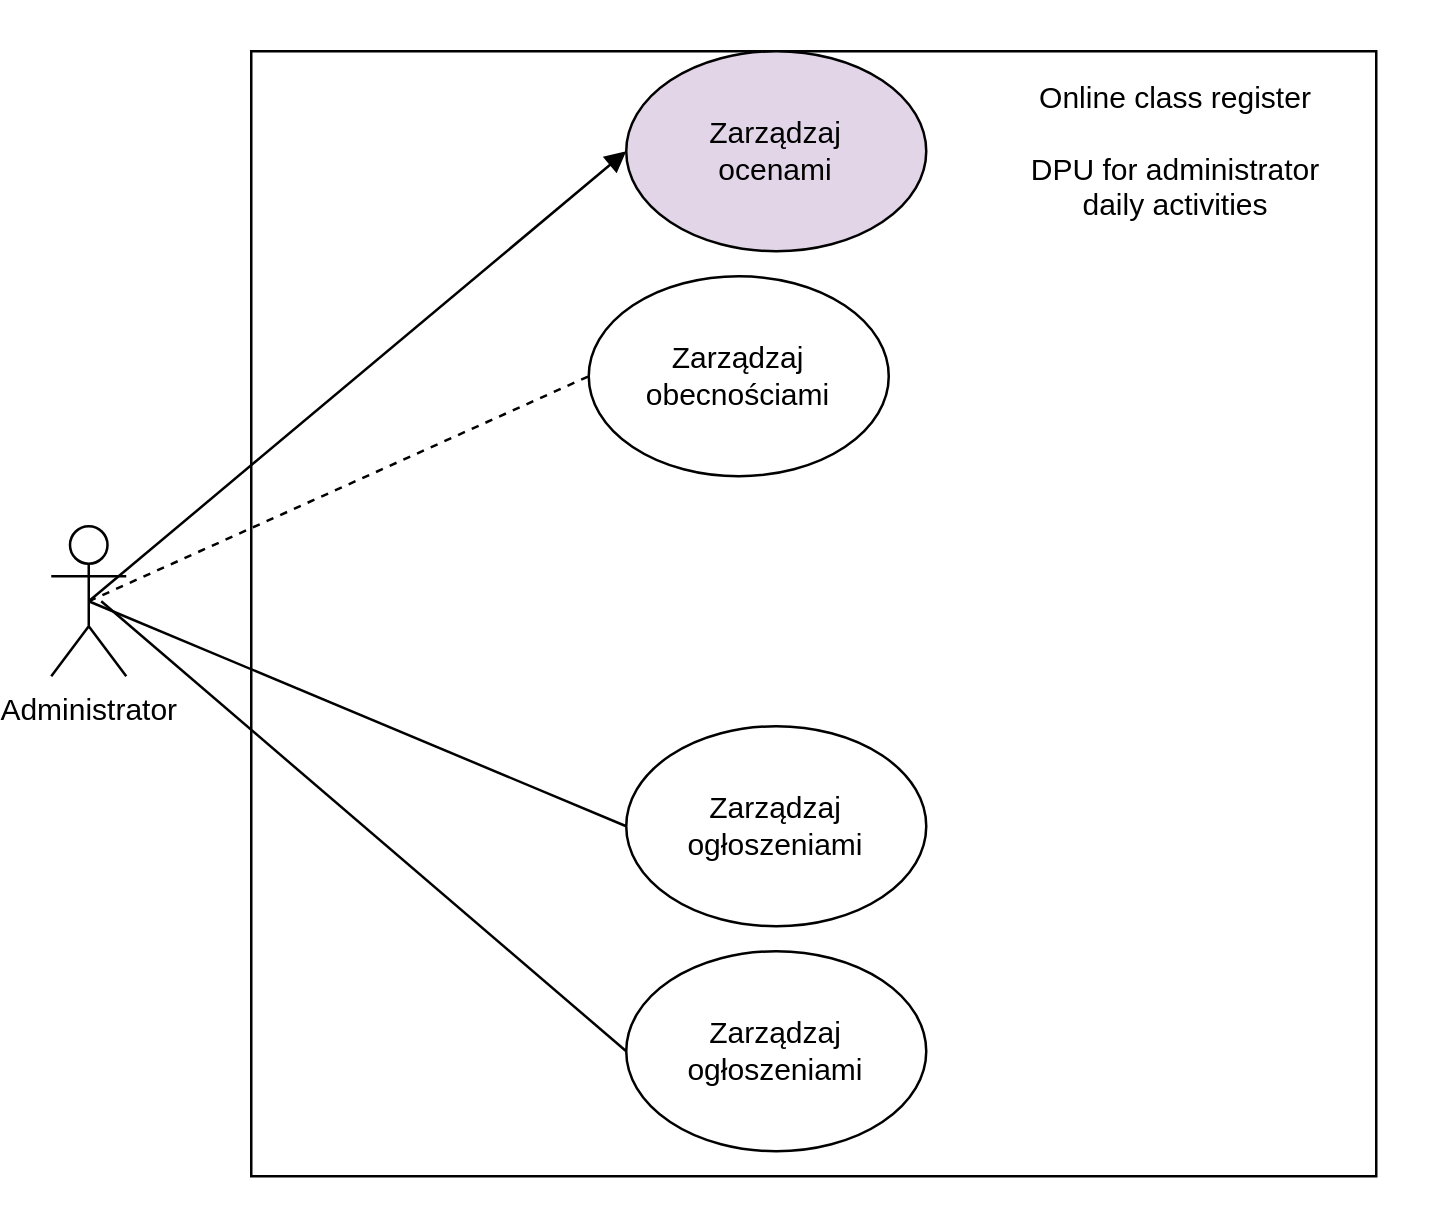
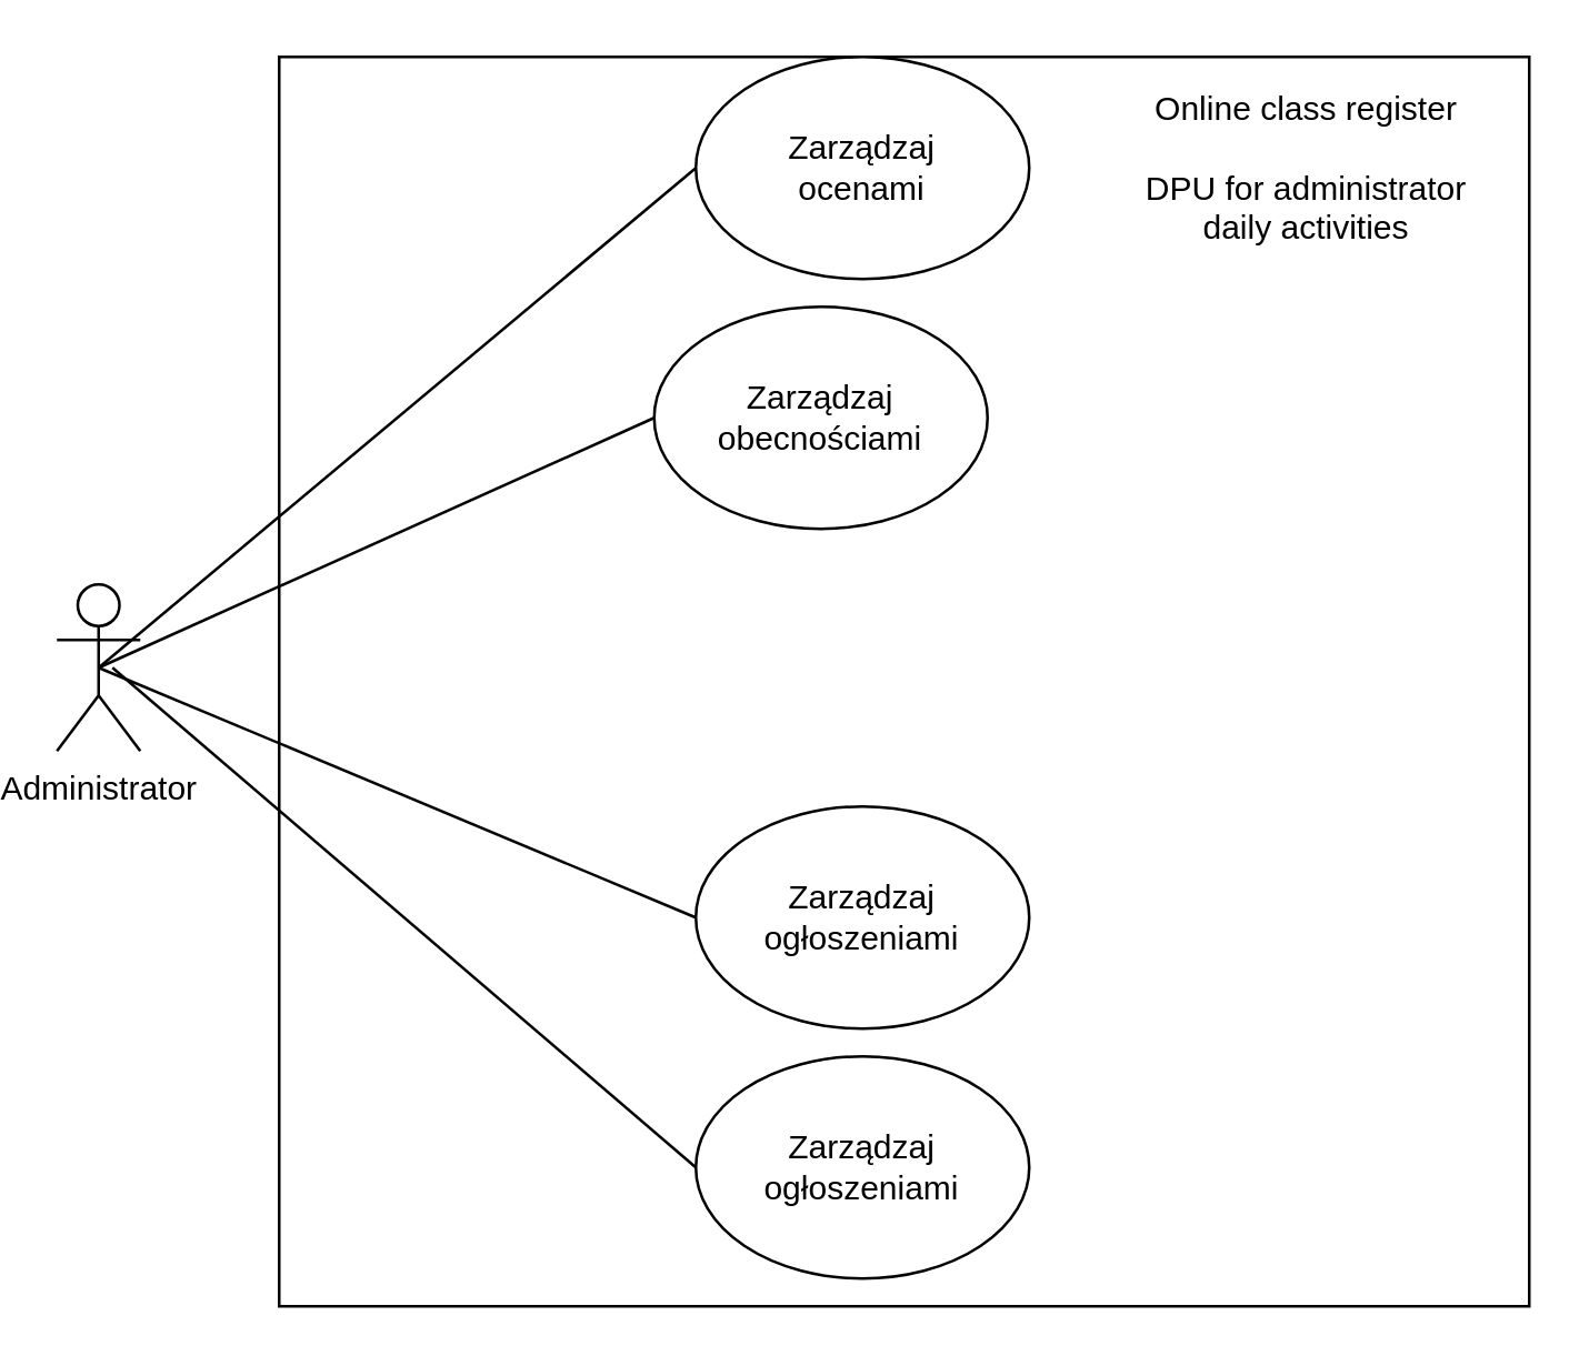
- <mxCell id="7" value="Zarządzaj &lt;br&gt;ocenami" style="ellipse;whiteSpace=wrap;html=1;fillColor=#e1d5e7;" parent="1" vertex="1"><mxGeometry x="250" y="20" width="120" height="80" as="geometry" /></mxCell>
+ <mxCell id="7" value="Zarządzaj &lt;br&gt;ocenami" style="ellipse;whiteSpace=wrap;html=1;" parent="1" vertex="1"><mxGeometry x="250" y="20" width="120" height="80" as="geometry" /></mxCell>
- <mxCell id="10" value="" style="endArrow=block;html=1;exitX=0.5;exitY=0.5;exitDx=0;exitDy=0;exitPerimeter=0;entryX=0;entryY=0.5;entryDx=0;entryDy=0;" parent="1" source="4" target="7" edge="1"><mxGeometry width="50" height="50" relative="1" as="geometry"><mxPoint x="310" y="230" as="sourcePoint" /><mxPoint x="360" y="180" as="targetPoint" /></mxGeometry></mxCell>
+ <mxCell id="10" value="" style="endArrow=none;html=1;exitX=0.5;exitY=0.5;exitDx=0;exitDy=0;exitPerimeter=0;entryX=0;entryY=0.5;entryDx=0;entryDy=0;" parent="1" source="4" target="7" edge="1"><mxGeometry width="50" height="50" relative="1" as="geometry"><mxPoint x="310" y="230" as="sourcePoint" /><mxPoint x="360" y="180" as="targetPoint" /></mxGeometry></mxCell>
- <mxCell id="9" value="" style="endArrow=none;html=1;entryX=0;entryY=0.5;entryDx=0;entryDy=0;exitX=0.5;exitY=0.5;exitDx=0;exitDy=0;exitPerimeter=0;dashed=1;" parent="1" source="4" target="6" edge="1"><mxGeometry width="50" height="50" relative="1" as="geometry"><mxPoint x="310" y="230" as="sourcePoint" /><mxPoint x="360" y="180" as="targetPoint" /></mxGeometry></mxCell>
+ <mxCell id="9" value="" style="endArrow=none;html=1;entryX=0;entryY=0.5;entryDx=0;entryDy=0;exitX=0.5;exitY=0.5;exitDx=0;exitDy=0;exitPerimeter=0;" parent="1" source="4" target="6" edge="1"><mxGeometry width="50" height="50" relative="1" as="geometry"><mxPoint x="310" y="230" as="sourcePoint" /><mxPoint x="360" y="180" as="targetPoint" /></mxGeometry></mxCell>
